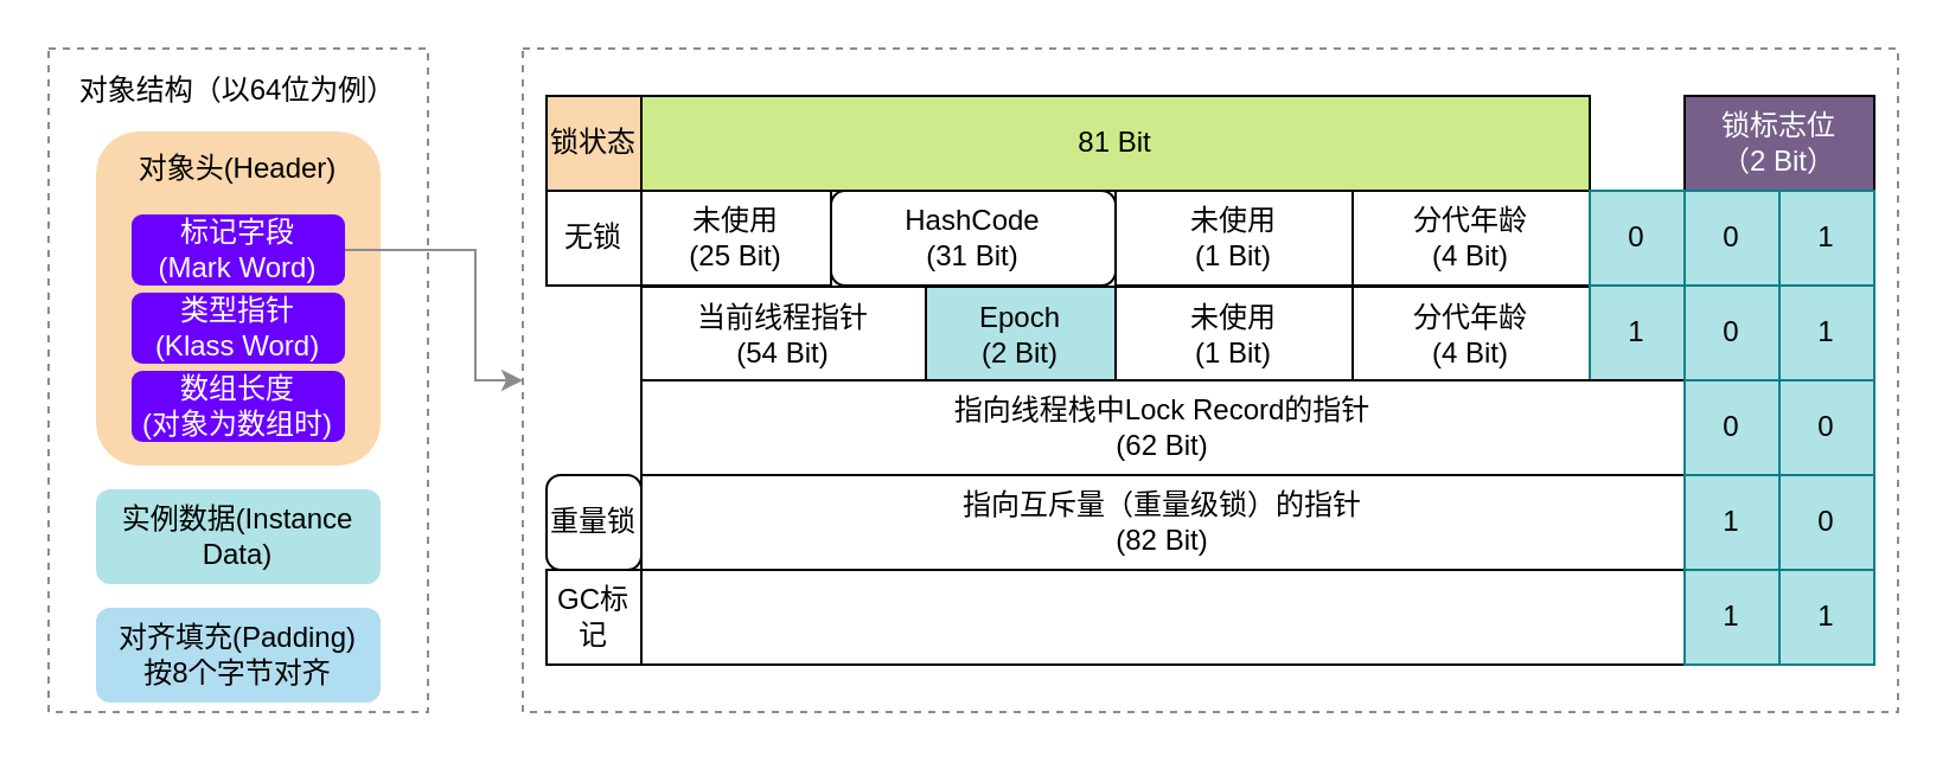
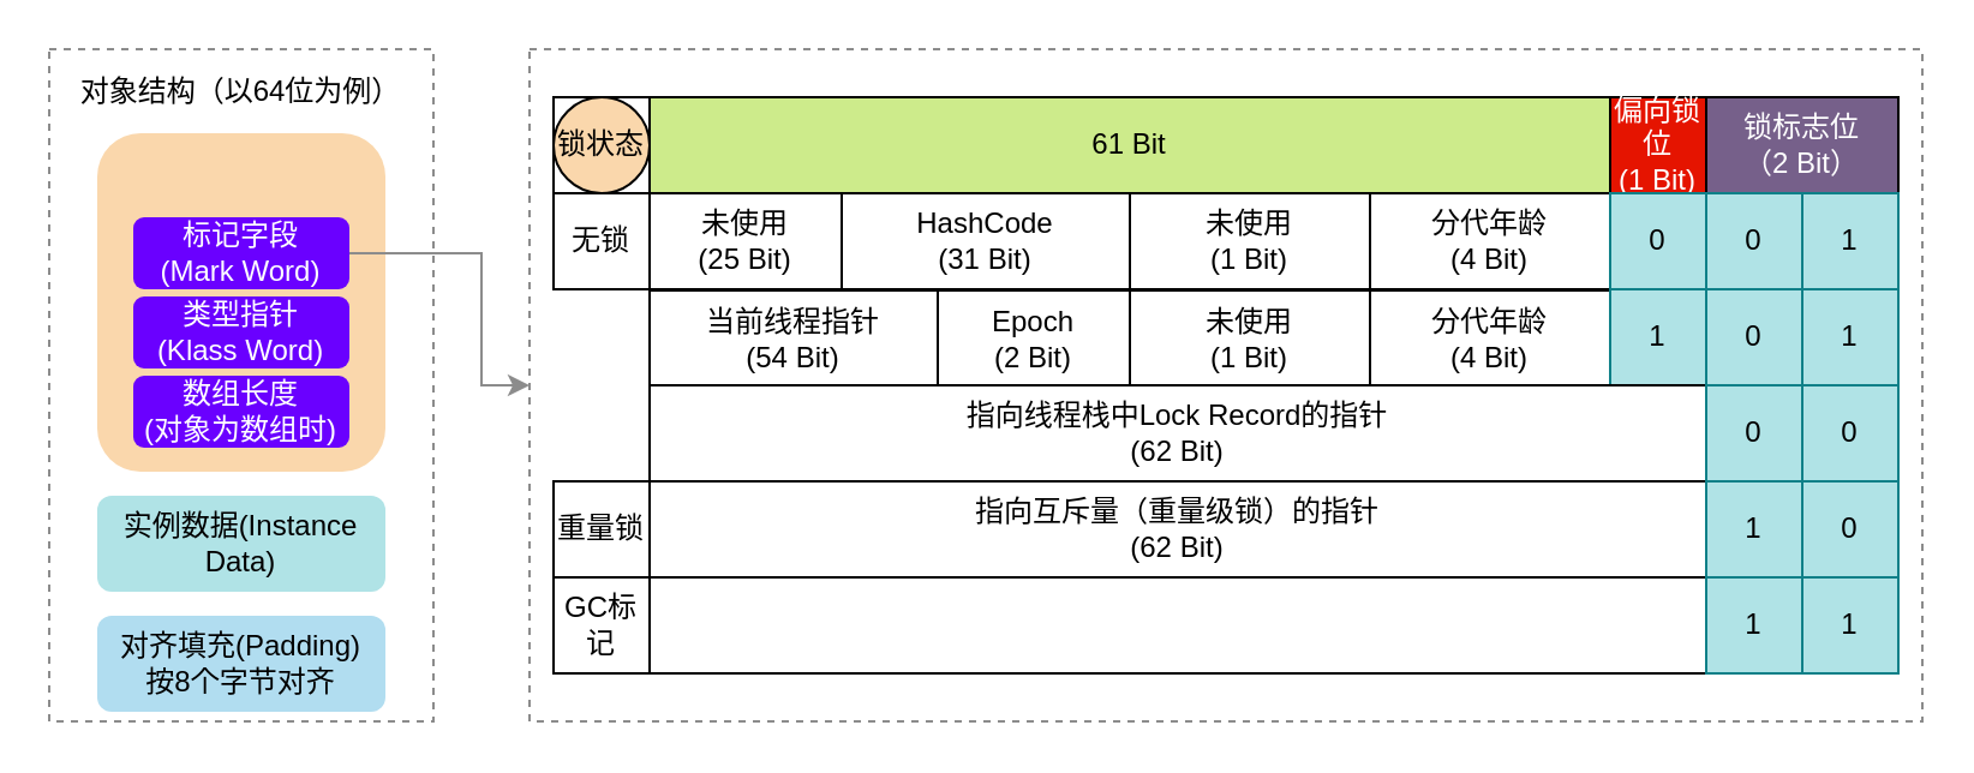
- <mxCell id="19" value="锁状态" style="rounded=0;whiteSpace=wrap;html=1;fillColor=#fad7ac;strokeColor=default;" parent="1" vertex="1"><mxGeometry x="230" y="40" width="40" height="40" as="geometry" /></mxCell>
+ <mxCell id="19" value="锁状态" style="ellipse;whiteSpace=wrap;html=1;fillColor=#fad7ac;strokeColor=default;" parent="1" vertex="1"><mxGeometry x="230" y="40" width="40" height="40" as="geometry" /></mxCell>
- <mxCell id="20" value="81 Bit" style="rounded=0;whiteSpace=wrap;html=1;fillColor=#cdeb8b;strokeColor=default;" parent="1" vertex="1"><mxGeometry x="270" y="40" width="400" height="40" as="geometry" /></mxCell>
+ <mxCell id="20" value="61 Bit" style="rounded=0;whiteSpace=wrap;html=1;fillColor=#cdeb8b;strokeColor=default;" parent="1" vertex="1"><mxGeometry x="270" y="40" width="400" height="40" as="geometry" /></mxCell>
+ <mxCell id="14" value="偏向锁位&lt;br&gt;(1 Bit)" style="rounded=0;whiteSpace=wrap;html=1;fillColor=#e51400;fontColor=#ffffff;strokeColor=#000000;" parent="1" vertex="1"><mxGeometry x="670" y="40" width="40" height="40" as="geometry" /></mxCell>
- <mxCell id="11" value="对象头(Header)" style="rounded=1;whiteSpace=wrap;html=1;fillColor=none;strokeColor=none;" parent="1" vertex="1"><mxGeometry x="55" y="55.5" width="90" height="30" as="geometry" /></mxCell>
- <mxCell id="22" value="HashCode&lt;br&gt;(31 Bit)" style="whiteSpace=wrap;html=1;rounded=1;" parent="1" vertex="1"><mxGeometry x="350" y="80" width="120" height="40" as="geometry" /></mxCell>
+ <mxCell id="22" value="HashCode&lt;br&gt;(31 Bit)" style="rounded=0;whiteSpace=wrap;html=1;" parent="1" vertex="1"><mxGeometry x="350" y="80" width="120" height="40" as="geometry" /></mxCell>
- <mxCell id="26" value="Epoch&lt;br&gt;(2 Bit)" style="rounded=0;whiteSpace=wrap;html=1;fillColor=#b0e3e6;" parent="1" vertex="1"><mxGeometry x="390" y="120.5" width="80" height="40" as="geometry" /></mxCell>
+ <mxCell id="26" value="Epoch&lt;br&gt;(2 Bit)" style="rounded=0;whiteSpace=wrap;html=1;" parent="1" vertex="1"><mxGeometry x="390" y="120.5" width="80" height="40" as="geometry" /></mxCell>
- <mxCell id="17" value="重量锁" style="whiteSpace=wrap;html=1;rounded=1;" parent="1" vertex="1"><mxGeometry x="230" y="200" width="40" height="40" as="geometry" /></mxCell>
+ <mxCell id="17" value="重量锁" style="rounded=0;whiteSpace=wrap;html=1;" parent="1" vertex="1"><mxGeometry x="230" y="200" width="40" height="40" as="geometry" /></mxCell>
- <mxCell id="34" value="指向互斥量（重量级锁）的指针&lt;br&gt;(82 Bit)" style="rounded=0;whiteSpace=wrap;html=1;" parent="1" vertex="1"><mxGeometry x="270" y="200" width="440" height="40" as="geometry" /></mxCell>
+ <mxCell id="34" value="指向互斥量（重量级锁）的指针&lt;br&gt;(62 Bit)" style="rounded=0;whiteSpace=wrap;html=1;" parent="1" vertex="1"><mxGeometry x="270" y="200" width="440" height="40" as="geometry" /></mxCell>
